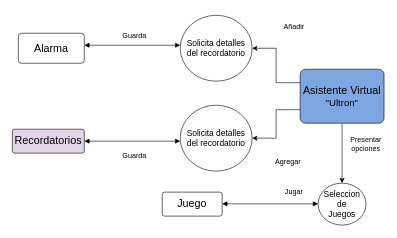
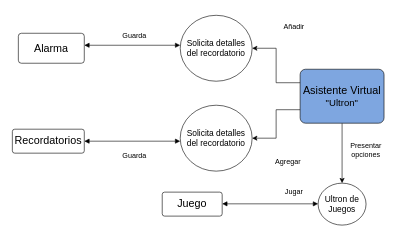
- <mxCell id="17" value="&lt;font style=&quot;font-size: 18px;&quot;&gt;Recordatorios&lt;/font&gt;" style="rounded=1;arcSize=10;whiteSpace=wrap;html=1;align=center;fillColor=#e1d5e7;" vertex="1" parent="1"><mxGeometry x="20" y="215" width="120" height="40" as="geometry" /></mxCell>
+ <mxCell id="17" value="&lt;font style=&quot;font-size: 18px;&quot;&gt;Recordatorios&lt;/font&gt;" style="rounded=1;arcSize=10;whiteSpace=wrap;html=1;align=center;" vertex="1" parent="1"><mxGeometry x="20" y="215" width="120" height="40" as="geometry" /></mxCell>
- <mxCell id="20" value="Presentar opciones" style="text;html=1;align=center;verticalAlign=middle;whiteSpace=wrap;rounded=0;" vertex="1" parent="1"><mxGeometry x="580" y="225" width="60" height="30" as="geometry" /></mxCell>
+ <mxCell id="20" value="Presentar opciones" style="text;html=1;align=center;verticalAlign=middle;whiteSpace=wrap;rounded=0;" vertex="1" parent="1"><mxGeometry x="580" y="235" width="60" height="30" as="geometry" /></mxCell>
- <mxCell id="6" value="&lt;font style=&quot;font-size: 14px;&quot;&gt;Seleccion de Juegos&lt;/font&gt;" style="text;html=1;align=center;verticalAlign=middle;whiteSpace=wrap;rounded=0;" vertex="1" parent="1"><mxGeometry x="540" y="325" width="60" height="30" as="geometry" /></mxCell>
+ <mxCell id="6" value="&lt;font style=&quot;font-size: 14px;&quot;&gt;Ultron de Juegos&lt;/font&gt;" style="text;html=1;align=center;verticalAlign=middle;whiteSpace=wrap;rounded=0;" vertex="1" parent="1"><mxGeometry x="540" y="325" width="60" height="30" as="geometry" /></mxCell>
